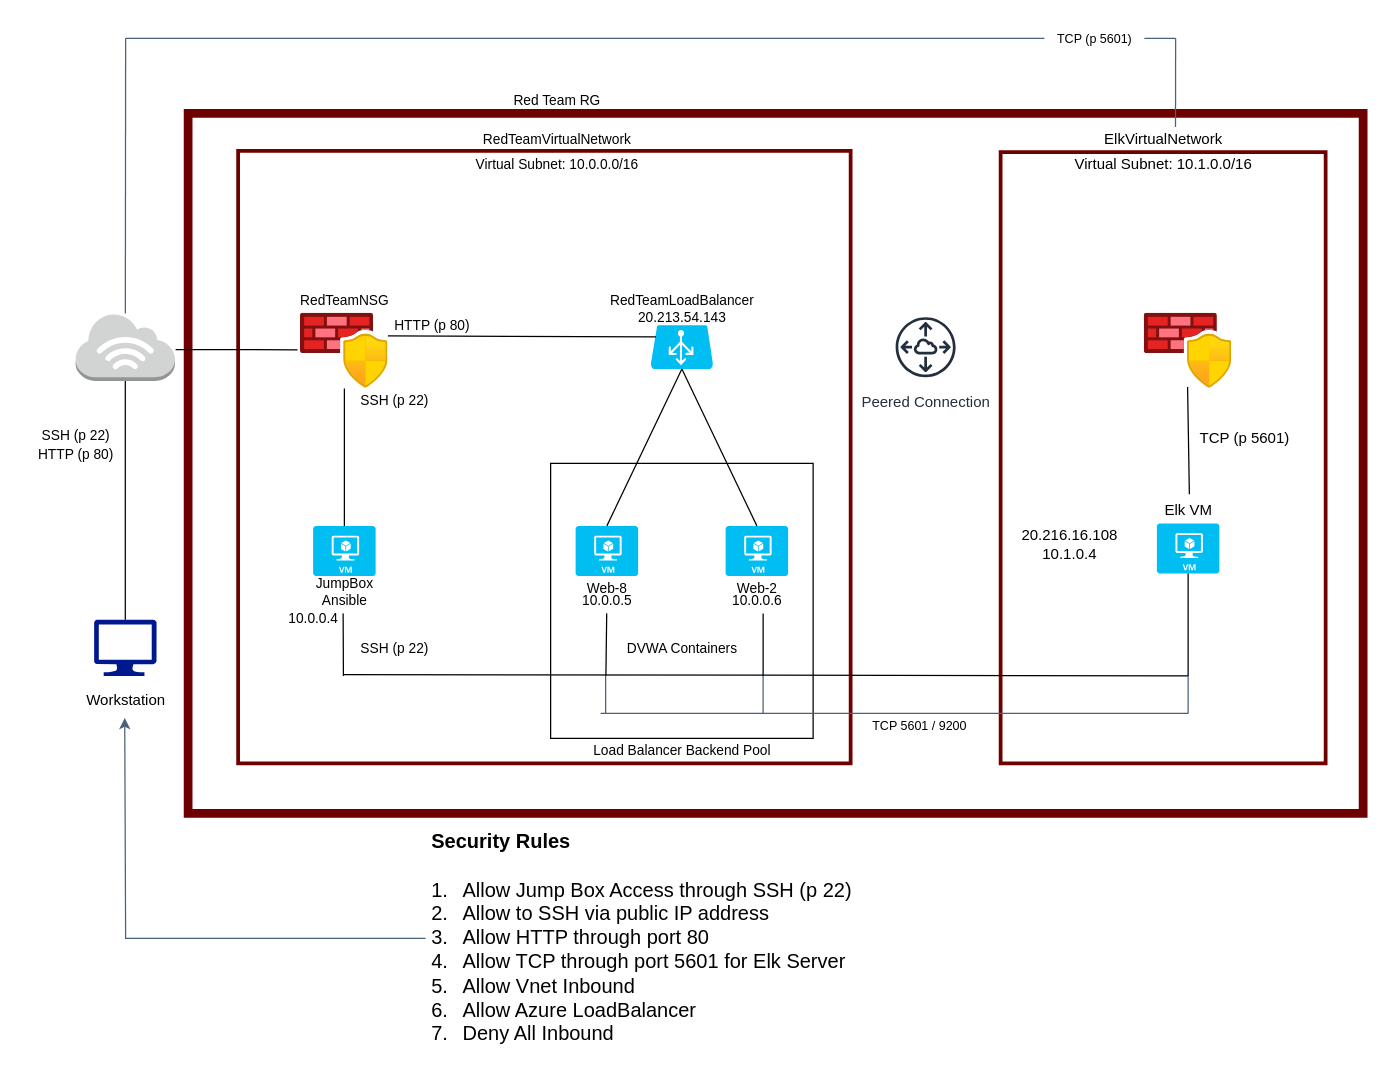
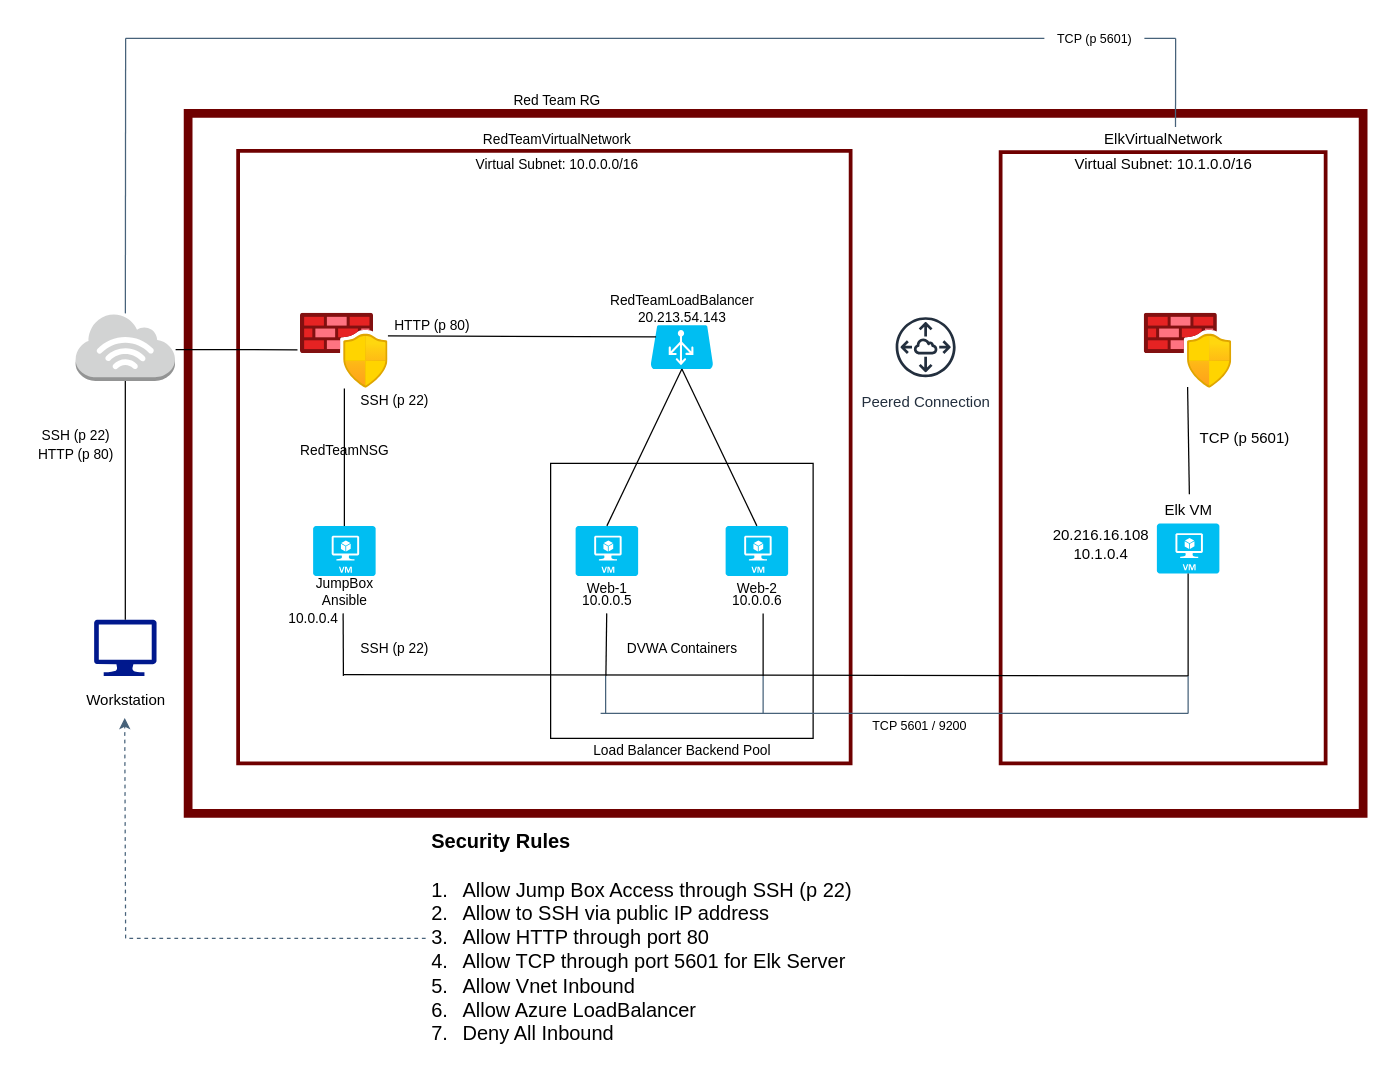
- <mxCell id="23" value="RedTeamNSG" style="text;html=1;resizable=0;autosize=1;align=center;verticalAlign=middle;points=[];fillColor=none;strokeColor=none;rounded=0;fontSize=11;" parent="1" vertex="1"><mxGeometry x="230" y="230" width="90" height="20" as="geometry" /></mxCell>
+ <mxCell id="23" value="RedTeamNSG" style="text;html=1;resizable=0;autosize=1;align=center;verticalAlign=middle;points=[];fillColor=none;strokeColor=none;rounded=0;fontSize=11;" parent="1" vertex="1"><mxGeometry x="230" y="350" width="90" height="20" as="geometry" /></mxCell>
- <mxCell id="46" value="20.216.16.108&lt;br&gt;10.1.0.4" style="text;html=1;resizable=0;autosize=1;align=center;verticalAlign=middle;points=[];fillColor=none;strokeColor=none;rounded=0;" vertex="1" parent="1"><mxGeometry x="810" y="420" width="90" height="30" as="geometry" /></mxCell>
+ <mxCell id="46" value="20.216.16.108&lt;br&gt;10.1.0.4" style="text;html=1;resizable=0;autosize=1;align=center;verticalAlign=middle;points=[];fillColor=none;strokeColor=none;rounded=0;" vertex="1" parent="1"><mxGeometry x="835" y="420" width="90" height="30" as="geometry" /></mxCell>
- <mxCell id="26" value="Web-8" style="text;html=1;resizable=0;autosize=1;align=center;verticalAlign=middle;points=[];fillColor=none;strokeColor=none;rounded=0;fontSize=11;" parent="1" vertex="1"><mxGeometry x="460" y="460" width="50" height="20" as="geometry" /></mxCell>
+ <mxCell id="26" value="Web-1" style="text;html=1;resizable=0;autosize=1;align=center;verticalAlign=middle;points=[];fillColor=none;strokeColor=none;rounded=0;fontSize=11;" parent="1" vertex="1"><mxGeometry x="460" y="460" width="50" height="20" as="geometry" /></mxCell>
- <mxCell id="62" style="edgeStyle=none;rounded=0;orthogonalLoop=1;jettySize=auto;html=1;exitX=0;exitY=0.5;exitDx=0;exitDy=0;fontSize=10;strokeColor=#47627A;entryX=0.494;entryY=1.185;entryDx=0;entryDy=0;entryPerimeter=0;" edge="1" parent="1" source="63" target="12"><mxGeometry relative="1" as="geometry"><mxPoint x="100" y="750" as="targetPoint" /><Array as="points"><mxPoint x="100" y="750" /></Array></mxGeometry></mxCell>
+ <mxCell id="62" style="edgeStyle=none;rounded=0;orthogonalLoop=1;jettySize=auto;html=1;exitX=0;exitY=0.5;exitDx=0;exitDy=0;fontSize=10;strokeColor=#47627A;entryX=0.494;entryY=1.185;entryDx=0;entryDy=0;entryPerimeter=0;dashed=1;" edge="1" parent="1" source="63" target="12"><mxGeometry relative="1" as="geometry"><mxPoint x="100" y="750" as="targetPoint" /><Array as="points"><mxPoint x="100" y="750" /></Array></mxGeometry></mxCell>
